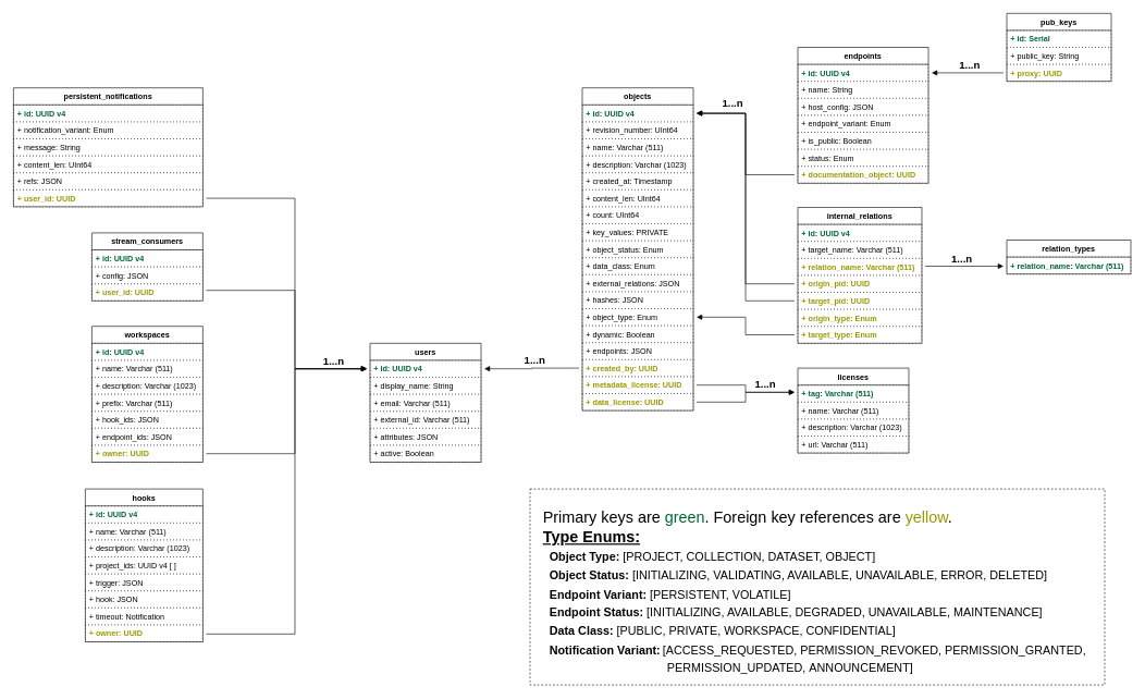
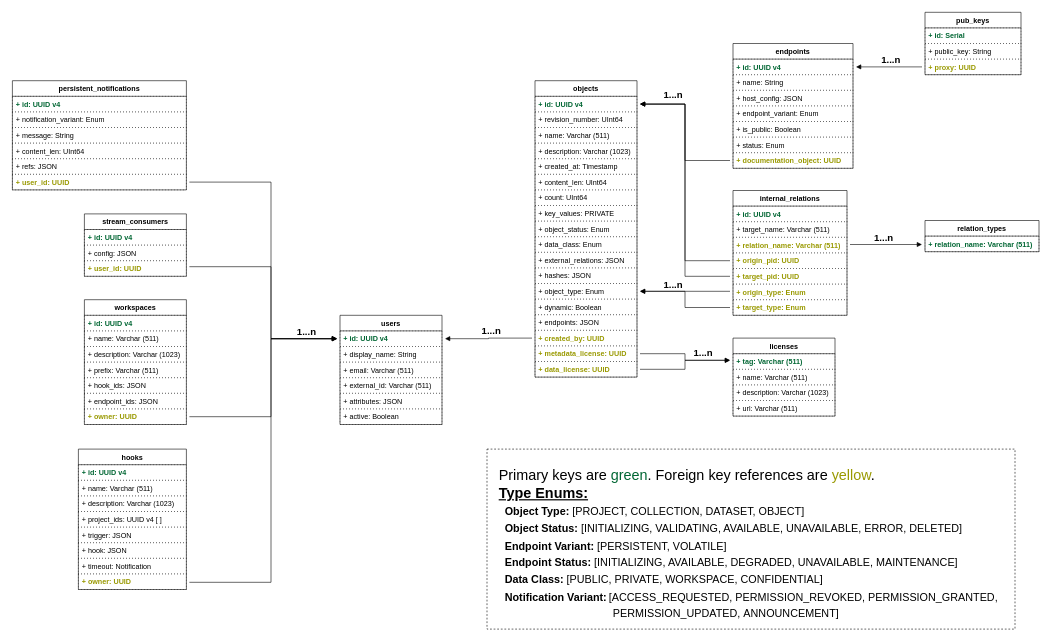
+ <mxCell id="97" value="1...n" style="edgeStyle=orthogonalEdgeStyle;rounded=0;orthogonalLoop=1;jettySize=auto;html=1;endArrow=block;endFill=1;sourcePerimeterSpacing=5;targetPerimeterSpacing=5;labelPosition=center;verticalLabelPosition=top;align=center;verticalAlign=bottom;spacingLeft=0;fontSize=16;fontStyle=1;labelBackgroundColor=none;" edge="1" parent="1" source="49" target="15"><mxGeometry x="0.267" y="1" relative="1" as="geometry"><mxPoint x="1226" y="277" as="sourcePoint" /><mxPoint x="1076" y="183" as="targetPoint" /><Array as="points"><mxPoint x="1201" y="485" /><mxPoint x="1201" y="485" /></Array><mxPoint as="offset" /></mxGeometry></mxCell>
